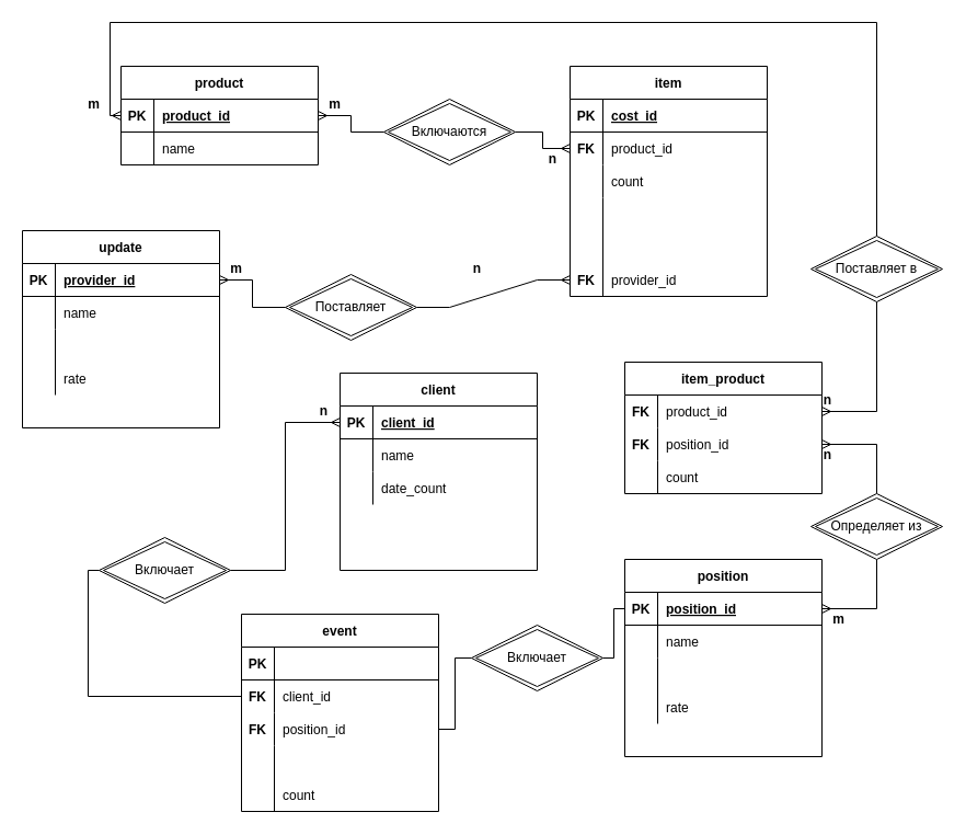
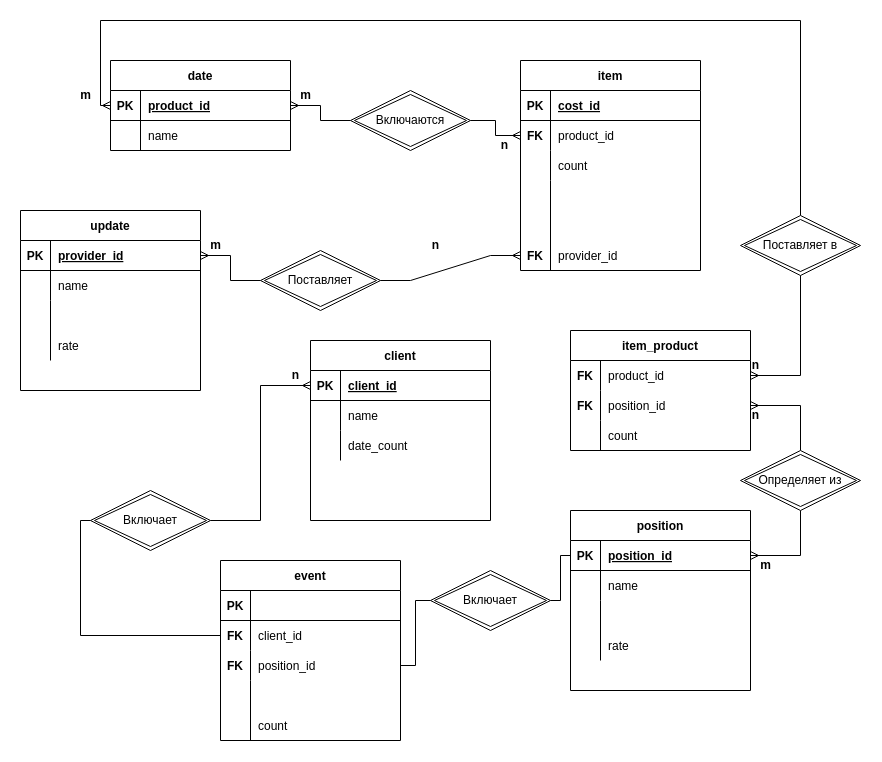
- <mxCell id="107" value="product" style="shape=table;startSize=30;container=1;collapsible=1;childLayout=tableLayout;fixedRows=1;rowLines=0;fontStyle=1;align=center;resizeLast=1;" vertex="1" parent="1"><mxGeometry x="110" y="60" width="180" height="90" as="geometry"><mxRectangle x="110" y="340" width="100" height="30" as="alternateBounds" /></mxGeometry></mxCell>
+ <mxCell id="107" value="date" style="shape=table;startSize=30;container=1;collapsible=1;childLayout=tableLayout;fixedRows=1;rowLines=0;fontStyle=1;align=center;resizeLast=1;" vertex="1" parent="1"><mxGeometry x="110" y="60" width="180" height="90" as="geometry"><mxRectangle x="110" y="340" width="100" height="30" as="alternateBounds" /></mxGeometry></mxCell>
